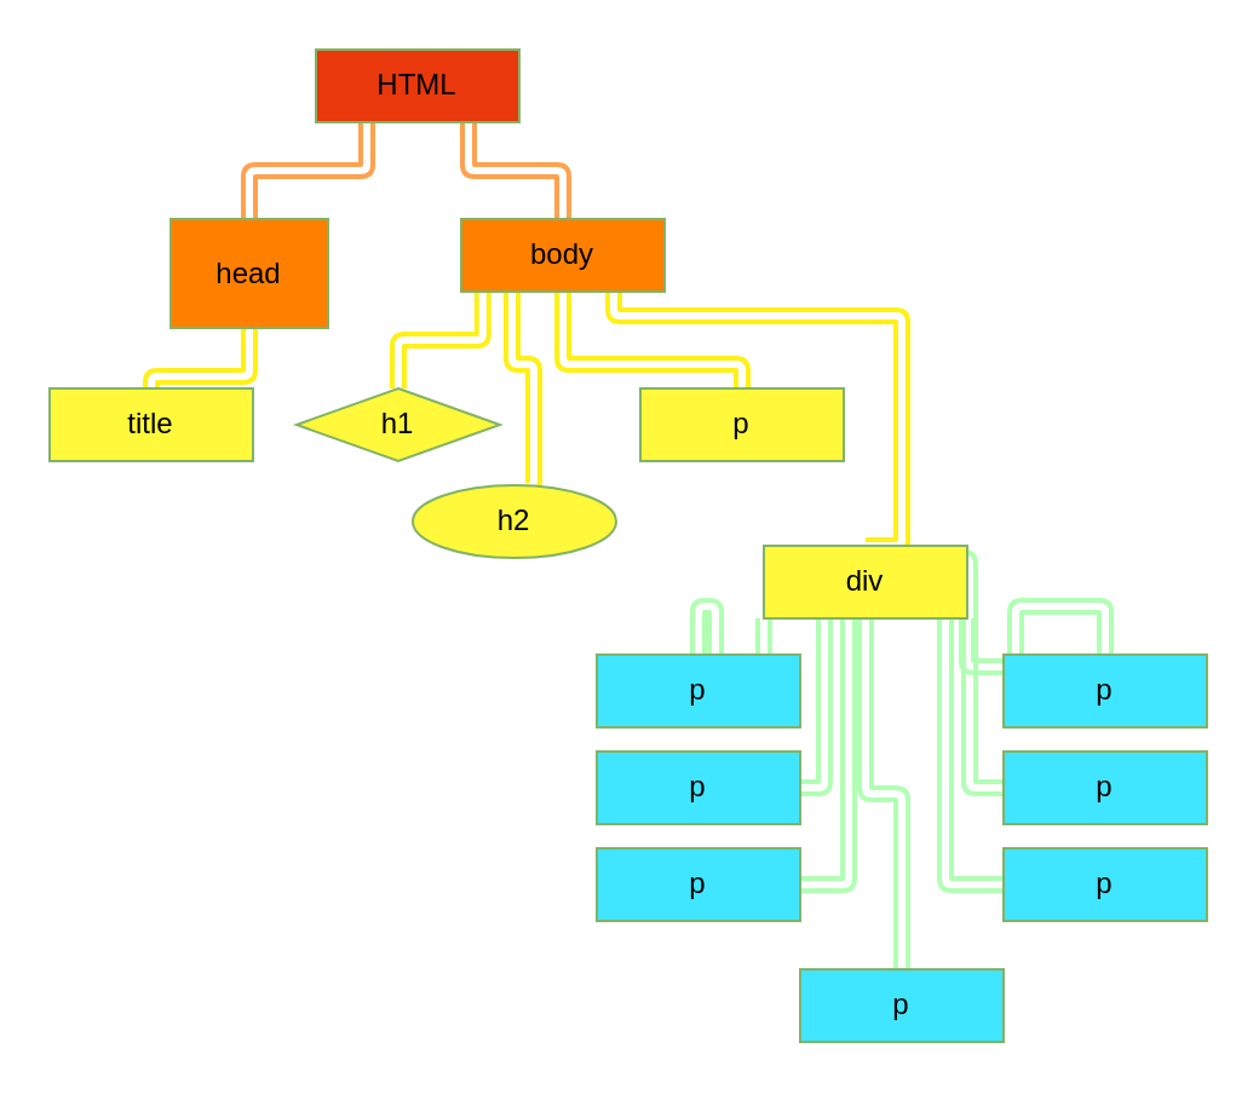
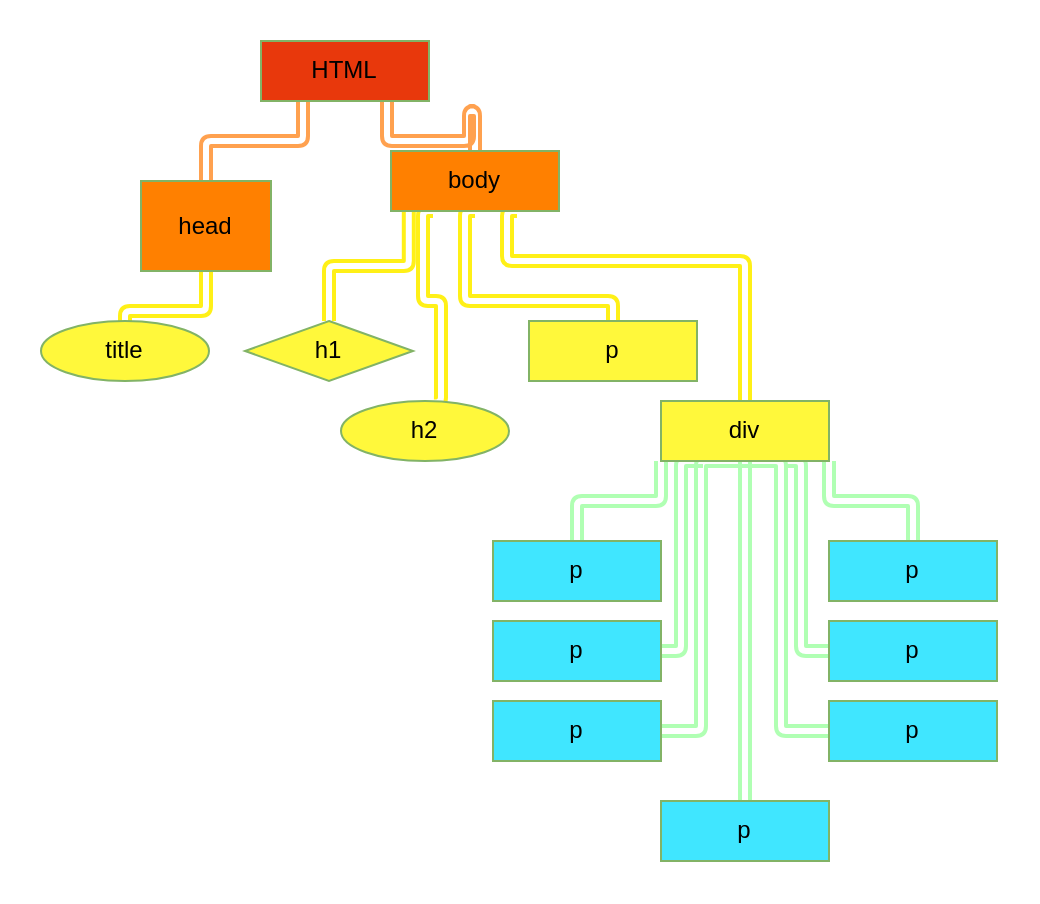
- <mxCell id="12" value="body" style="rounded=0;whiteSpace=wrap;html=1;fillColor=#FF8000;strokeColor=#82b366;" vertex="1" parent="1"><mxGeometry x="190" y="90" width="84" height="30" as="geometry" /></mxCell>
+ <mxCell id="12" value="body" style="rounded=0;whiteSpace=wrap;html=1;fillColor=#FF8000;strokeColor=#82b366;" vertex="1" parent="1"><mxGeometry x="195" y="75" width="84" height="30" as="geometry" /></mxCell>
- <mxCell id="7" value="title" style="rounded=0;whiteSpace=wrap;html=1;fillColor=#FFF83B;strokeColor=#82b366;" vertex="1" parent="1"><mxGeometry x="20" y="160" width="84" height="30" as="geometry" /></mxCell>
+ <mxCell id="7" value="title" style="ellipse;whiteSpace=wrap;html=1;fillColor=#FFF83B;strokeColor=#82b366;" vertex="1" parent="1"><mxGeometry x="20" y="160" width="84" height="30" as="geometry" /></mxCell>
- <mxCell id="22" value="div" style="rounded=0;whiteSpace=wrap;html=1;fillColor=#FFF83B;strokeColor=#82b366;" vertex="1" parent="1"><mxGeometry x="315" y="225" width="84" height="30" as="geometry" /></mxCell>
+ <mxCell id="22" value="div" style="rounded=0;whiteSpace=wrap;html=1;fillColor=#FFF83B;strokeColor=#82b366;" vertex="1" parent="1"><mxGeometry x="330" y="200" width="84" height="30" as="geometry" /></mxCell>
